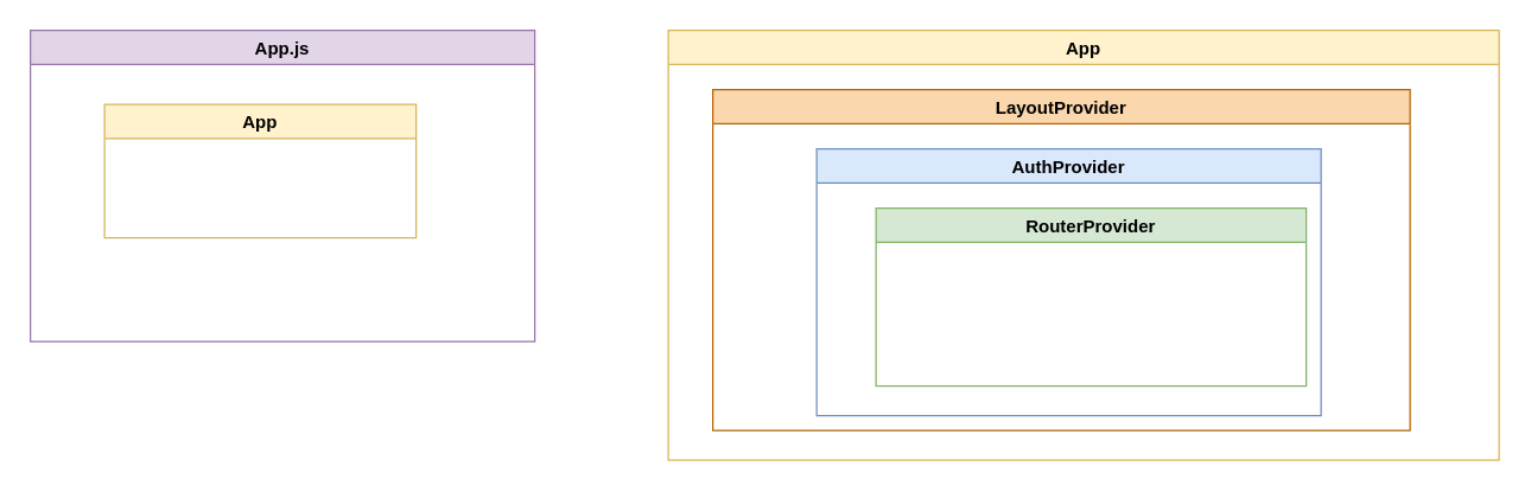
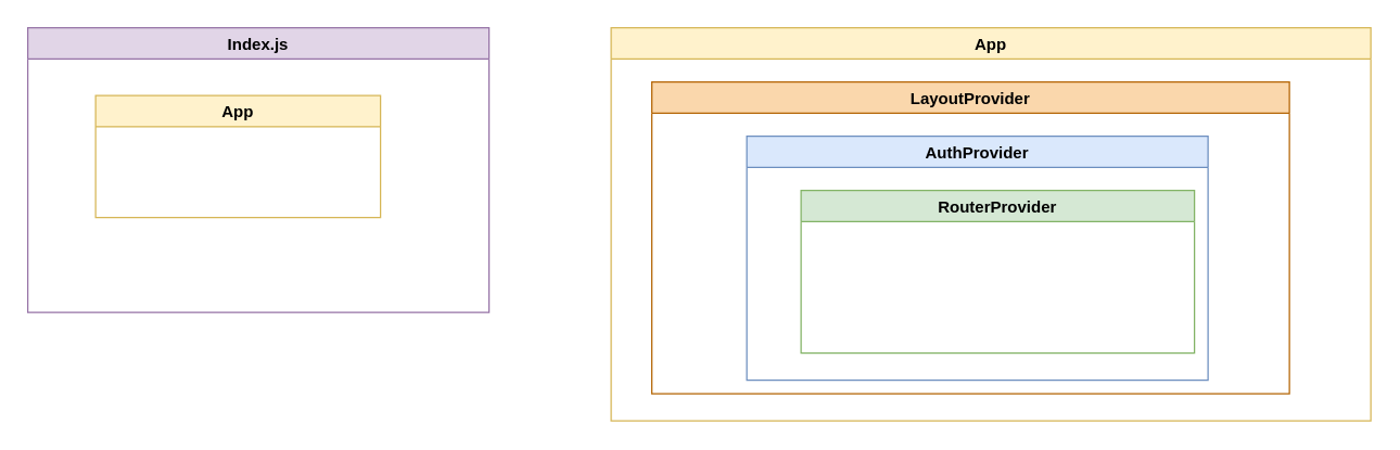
- <mxCell id="2" value="App.js" style="swimlane;fillColor=#e1d5e7;strokeColor=#9673a6;" parent="1" vertex="1"><mxGeometry x="20" y="20" width="340" height="210" as="geometry" /></mxCell>
+ <mxCell id="2" value="Index.js" style="swimlane;fillColor=#e1d5e7;strokeColor=#9673a6;" parent="1" vertex="1"><mxGeometry x="20" y="20" width="340" height="210" as="geometry" /></mxCell>
